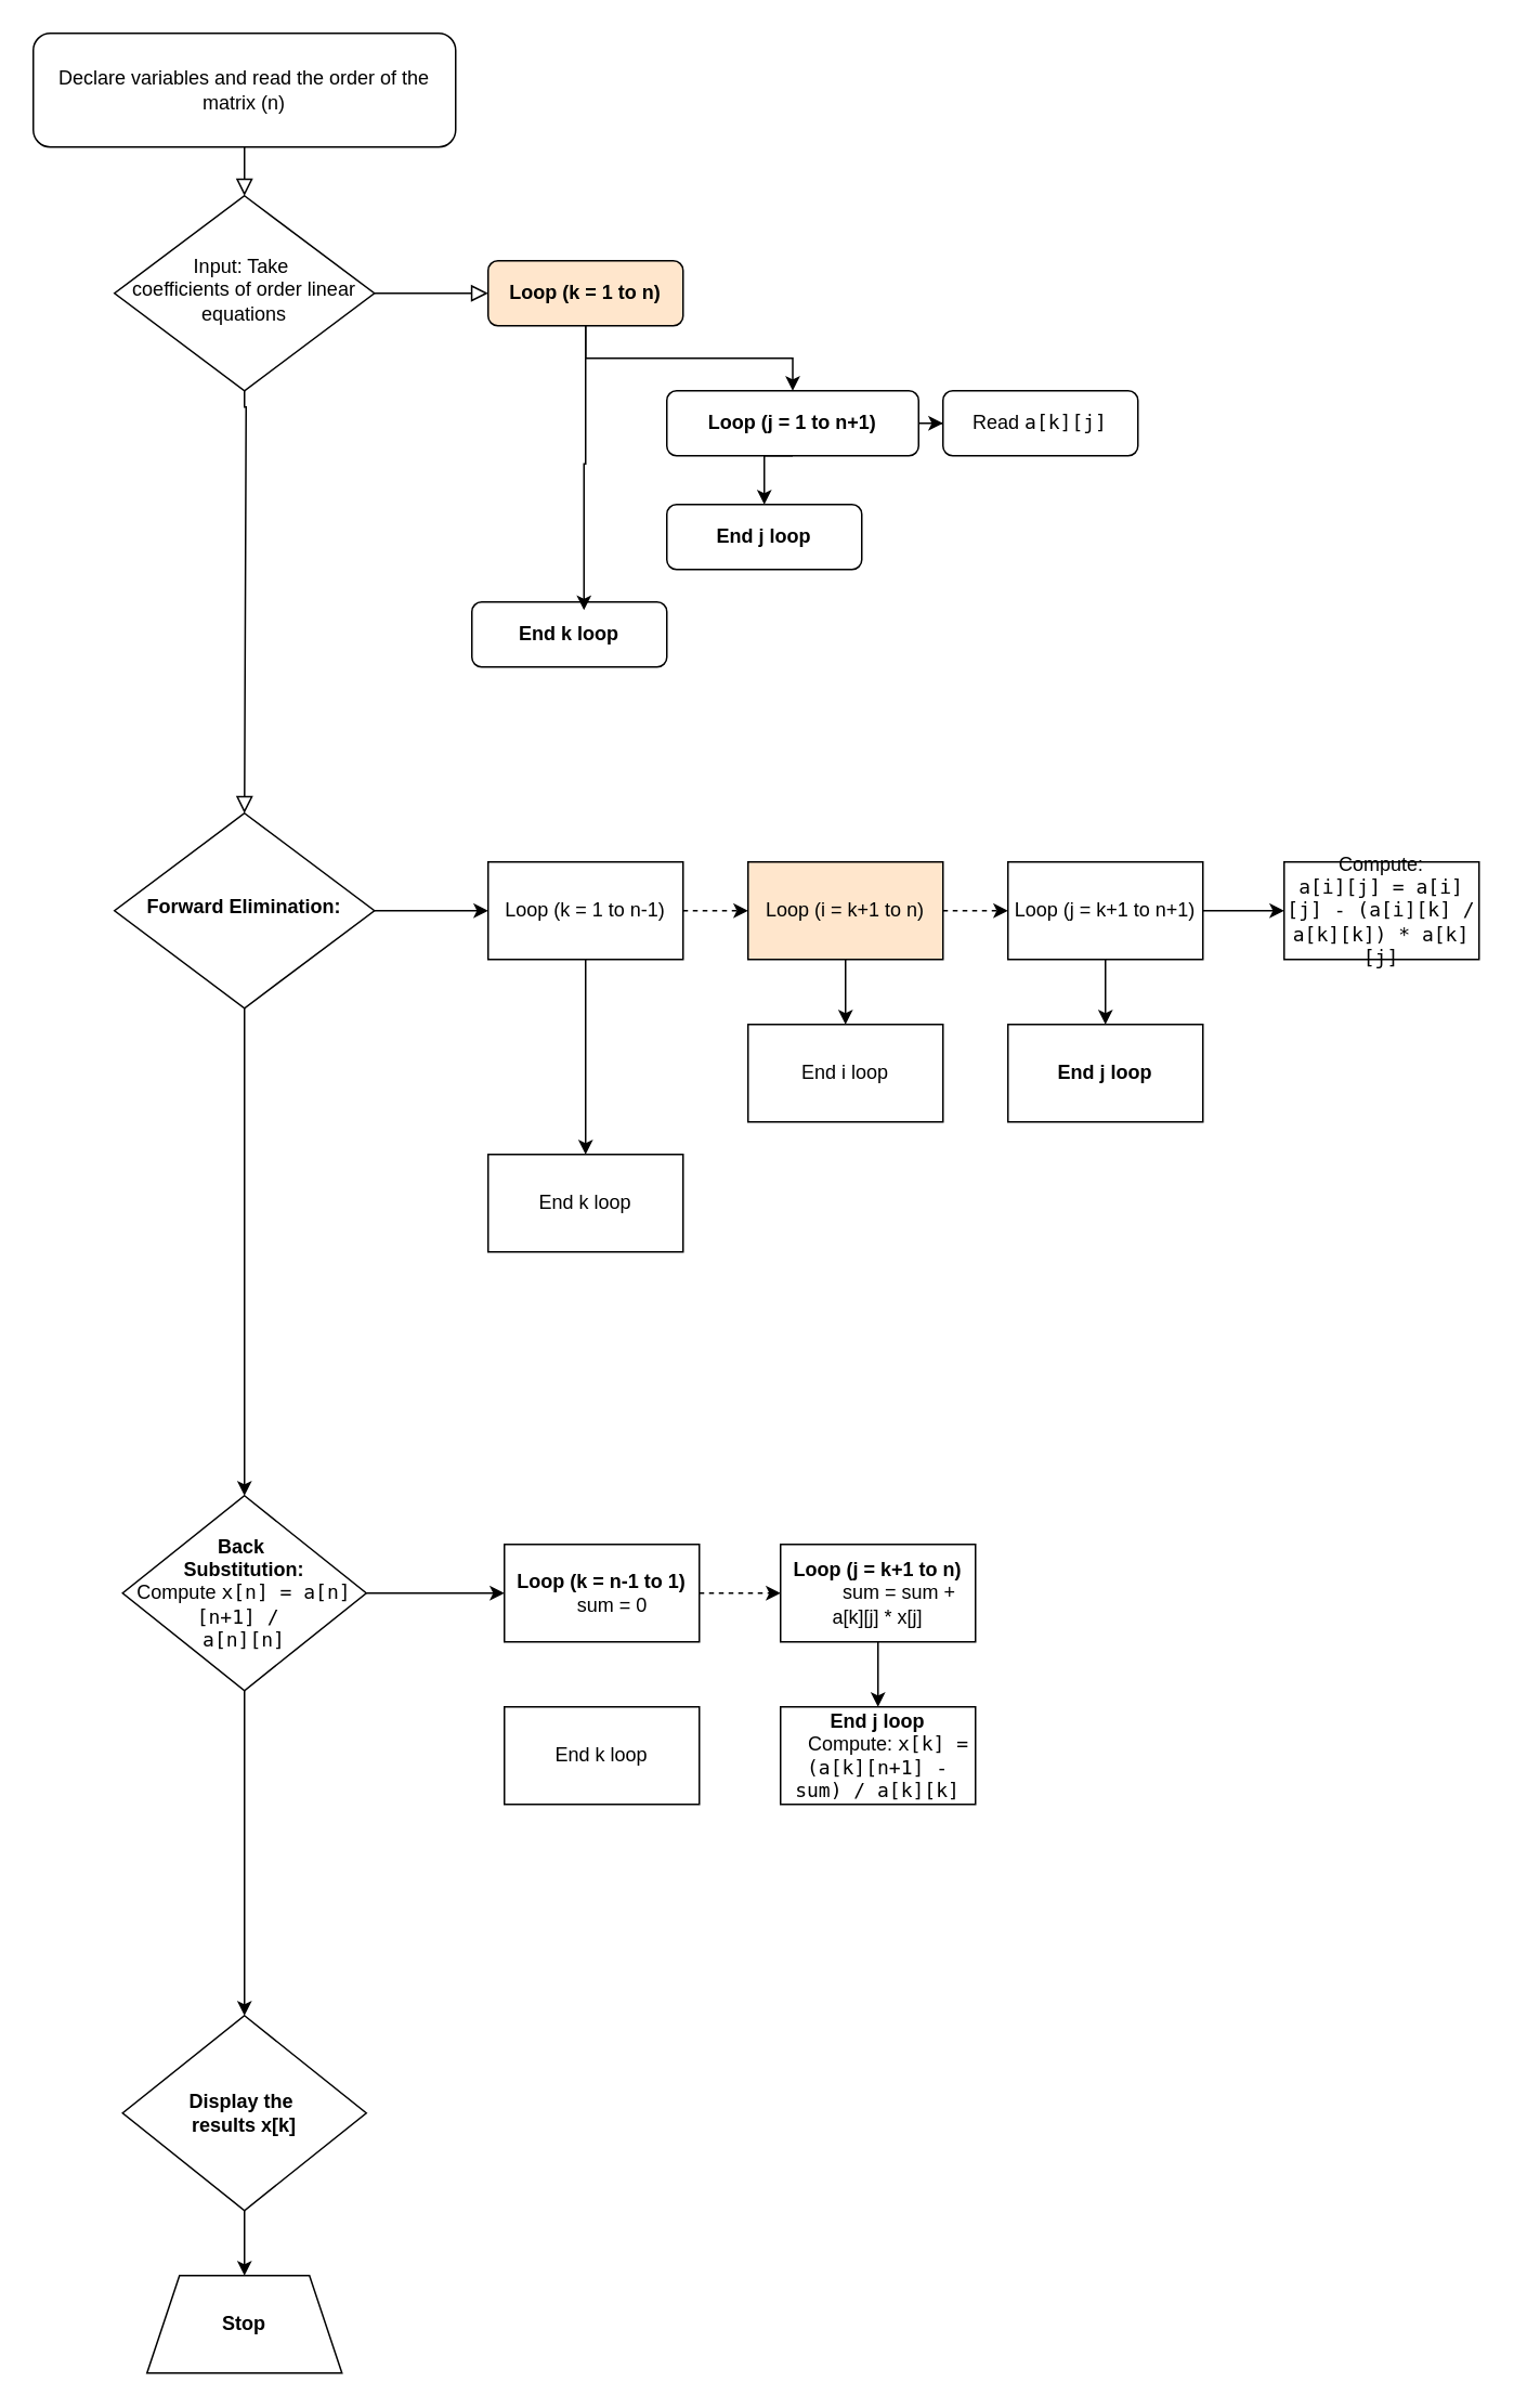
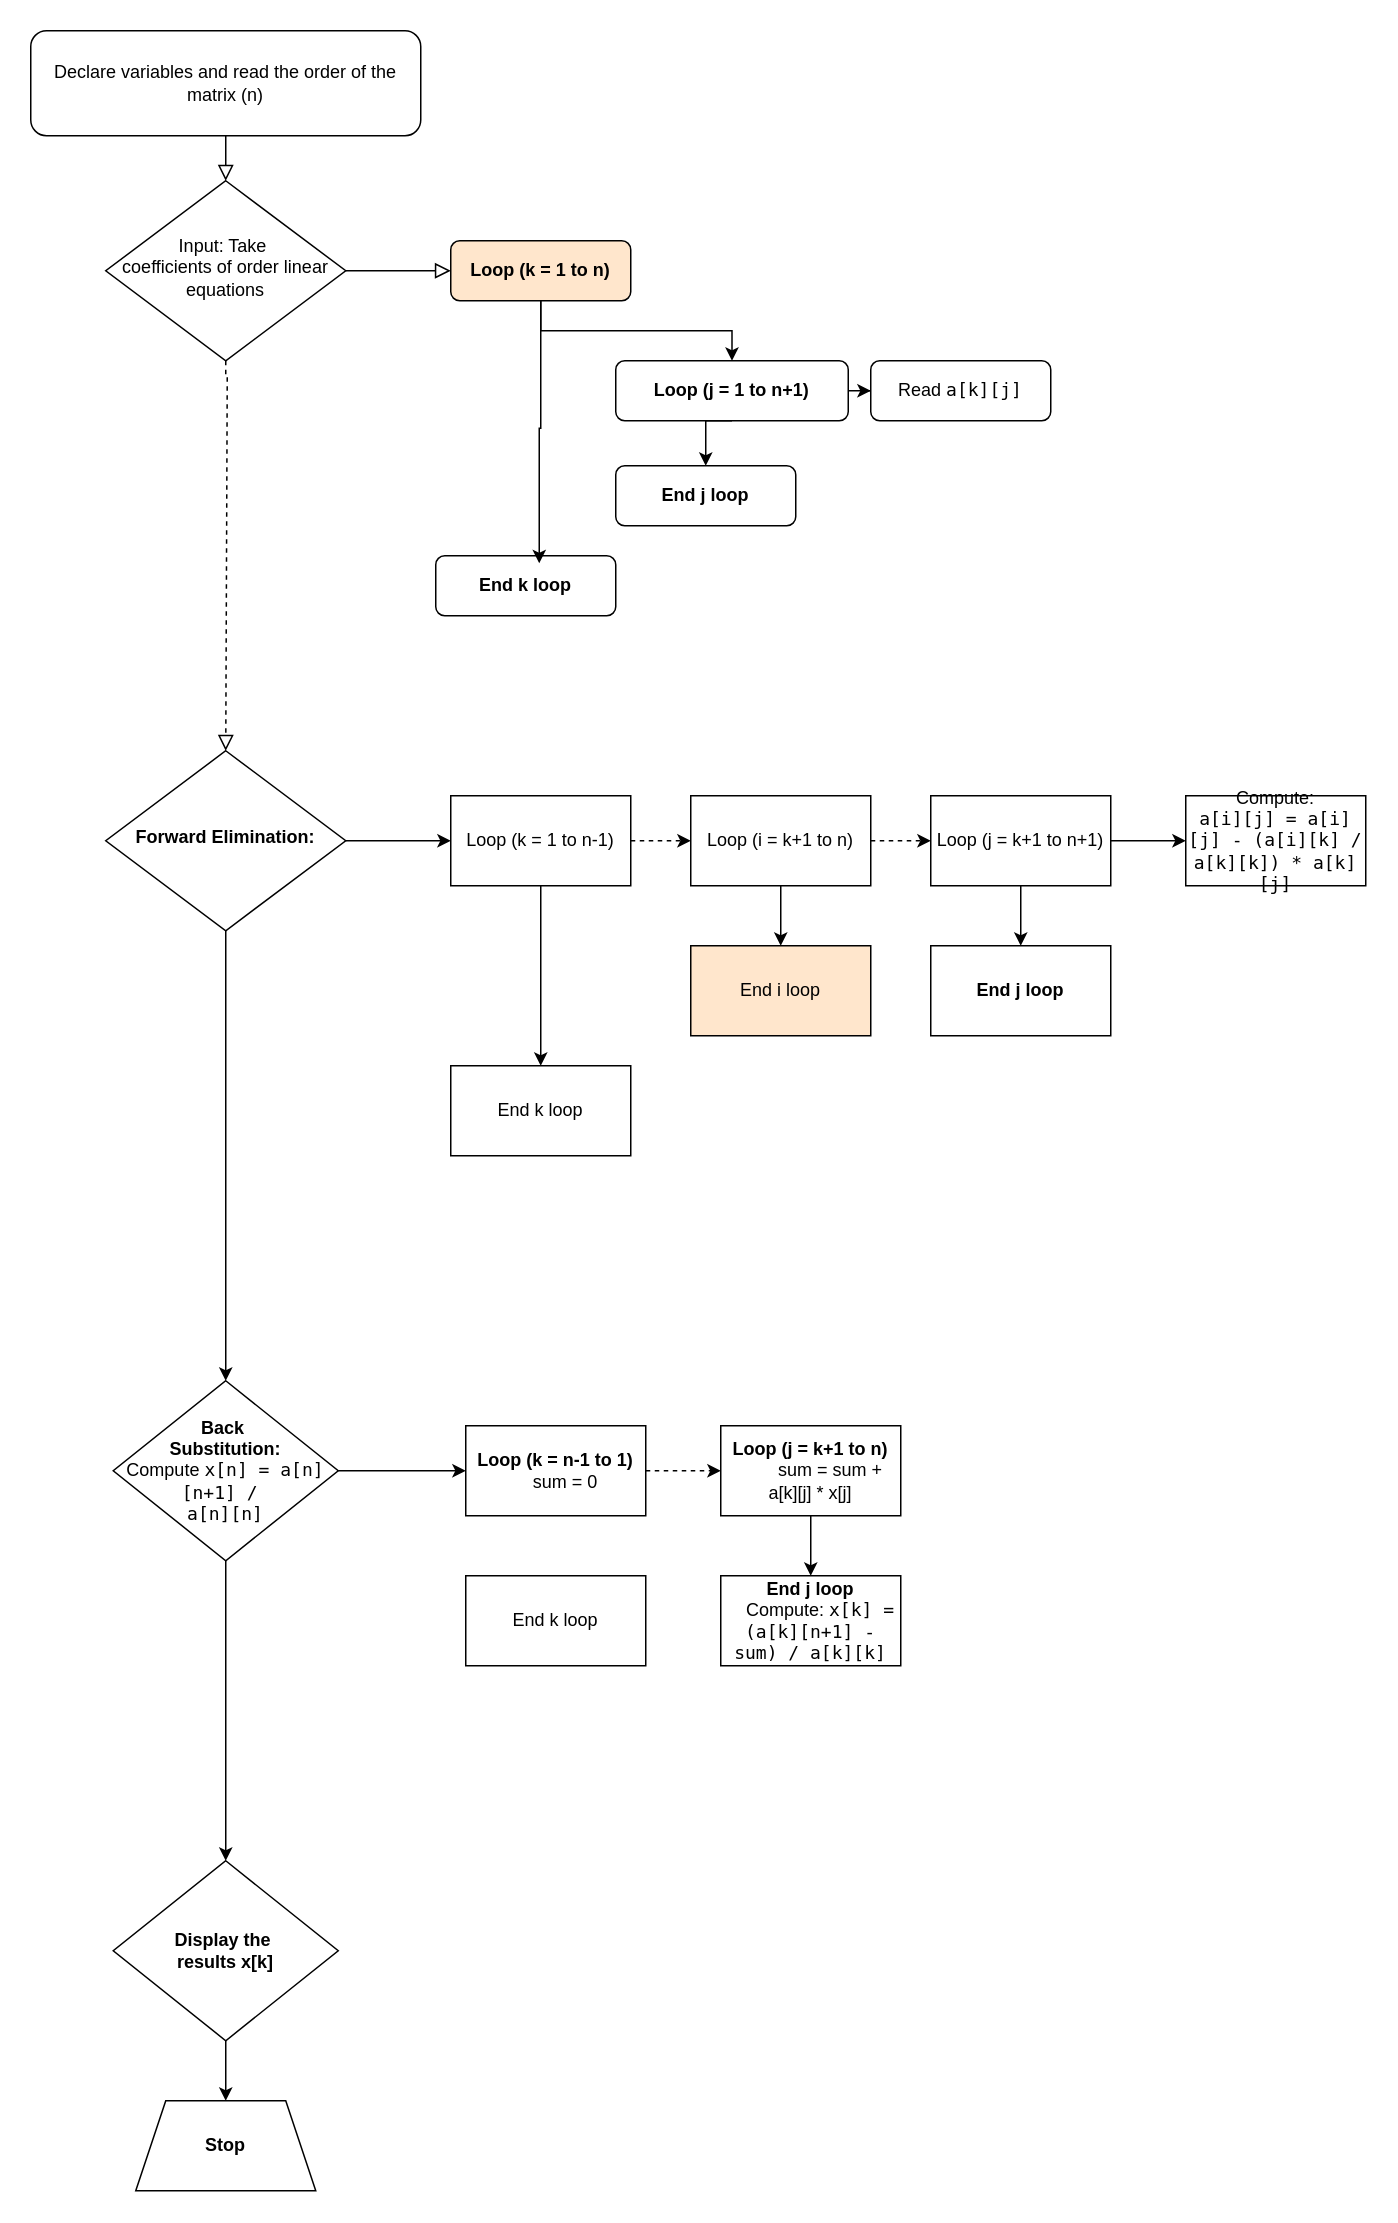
- <mxCell id="4" value="&lt;div&gt;&lt;br&gt;&lt;/div&gt;&lt;div&gt;&lt;br&gt;&lt;/div&gt;" style="rounded=0;html=1;jettySize=auto;orthogonalLoop=1;fontSize=11;endArrow=block;endFill=0;endSize=8;strokeWidth=1;shadow=0;labelBackgroundColor=none;edgeStyle=orthogonalEdgeStyle;entryX=0.5;entryY=0;entryDx=0;entryDy=0;" parent="1" source="7" target="21" edge="1"><mxGeometry y="20" relative="1" as="geometry"><mxPoint as="offset" /><mxPoint x="150" y="260" as="targetPoint" /><Array as="points"><mxPoint x="150" y="250" /><mxPoint x="151" y="410" /></Array></mxGeometry></mxCell>
+ <mxCell id="4" value="&lt;div&gt;&lt;br&gt;&lt;/div&gt;&lt;div&gt;&lt;br&gt;&lt;/div&gt;" style="rounded=0;html=1;jettySize=auto;orthogonalLoop=1;fontSize=11;endArrow=block;endFill=0;endSize=8;strokeWidth=1;shadow=0;labelBackgroundColor=none;edgeStyle=orthogonalEdgeStyle;entryX=0.5;entryY=0;entryDx=0;entryDy=0;dashed=1;" parent="1" source="7" target="21" edge="1"><mxGeometry y="20" relative="1" as="geometry"><mxPoint as="offset" /><mxPoint x="150" y="260" as="targetPoint" /><Array as="points"><mxPoint x="150" y="250" /><mxPoint x="151" y="410" /></Array></mxGeometry></mxCell>
- <mxCell id="27" value="Loop (i = k+1 to n)" style="whiteSpace=wrap;html=1;fillColor=#ffe6cc;" vertex="1" parent="1"><mxGeometry x="460" y="530" width="120" height="60" as="geometry" /></mxCell>
+ <mxCell id="27" value="Loop (i = k+1 to n)" style="whiteSpace=wrap;html=1;" vertex="1" parent="1"><mxGeometry x="460" y="530" width="120" height="60" as="geometry" /></mxCell>
- <mxCell id="33" value="End i loop" style="whiteSpace=wrap;html=1;" vertex="1" parent="1"><mxGeometry x="460" y="630" width="120" height="60" as="geometry" /></mxCell>
+ <mxCell id="33" value="End i loop" style="whiteSpace=wrap;html=1;fillColor=#ffe6cc;" vertex="1" parent="1"><mxGeometry x="460" y="630" width="120" height="60" as="geometry" /></mxCell>
